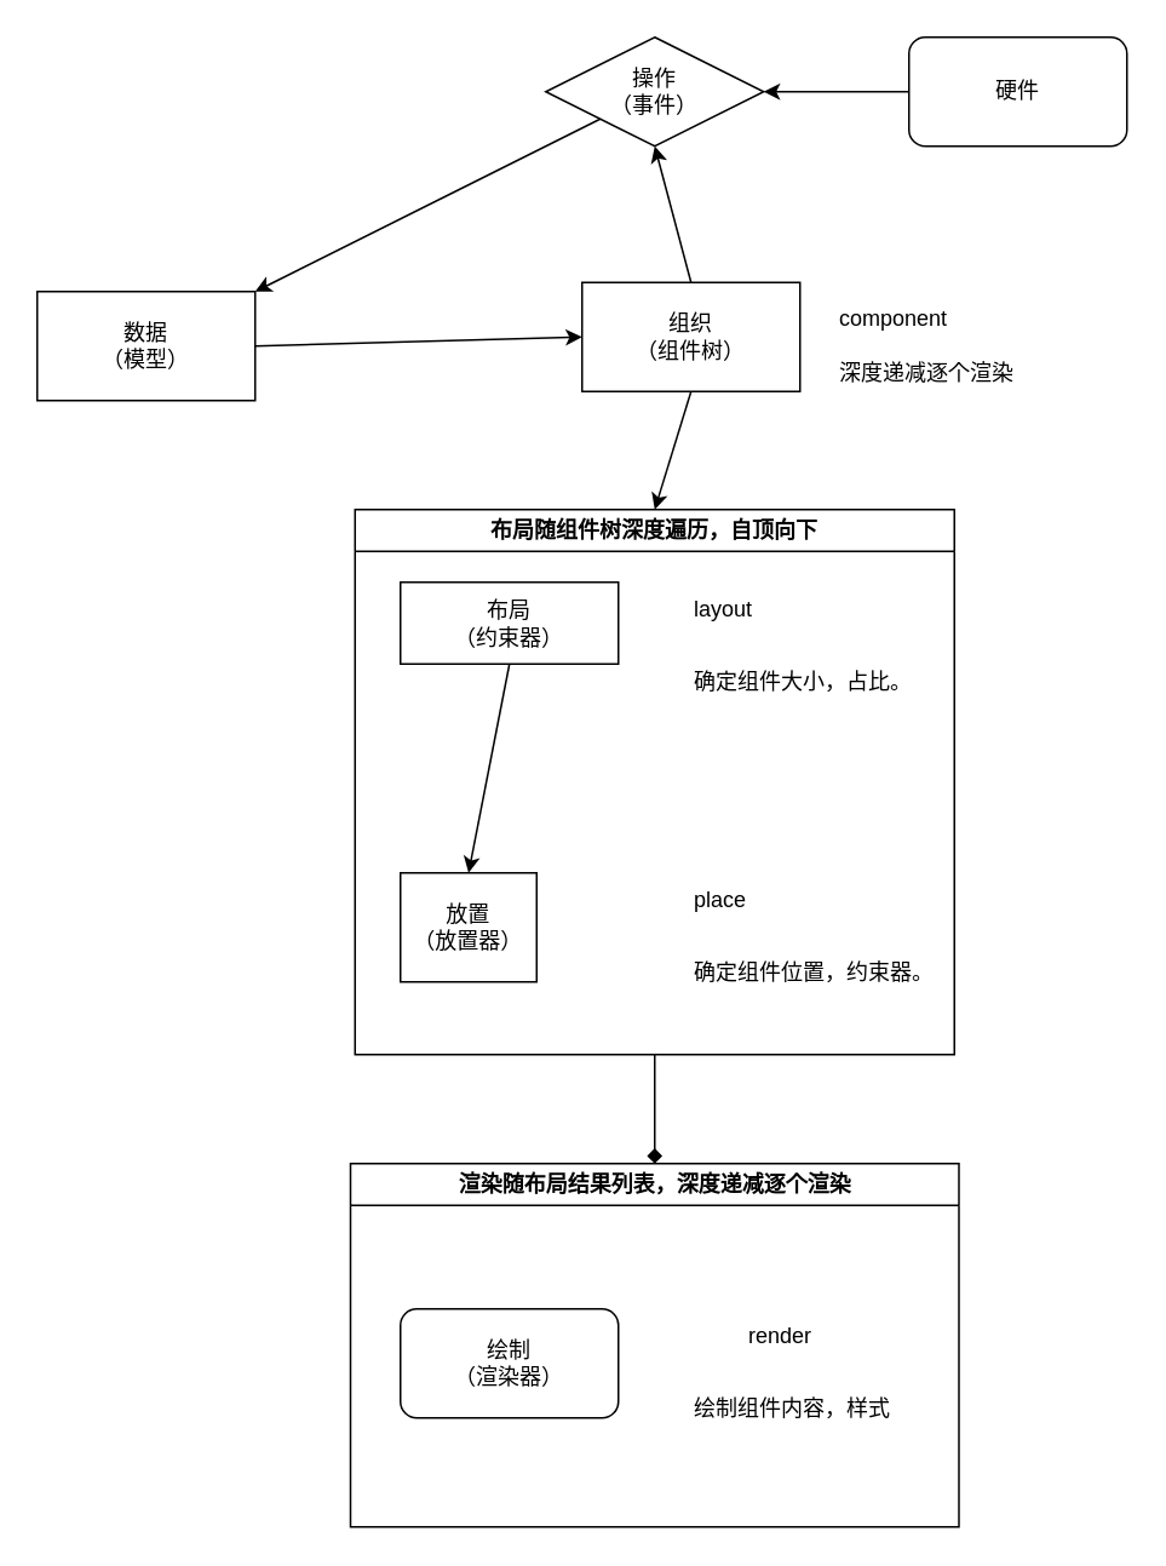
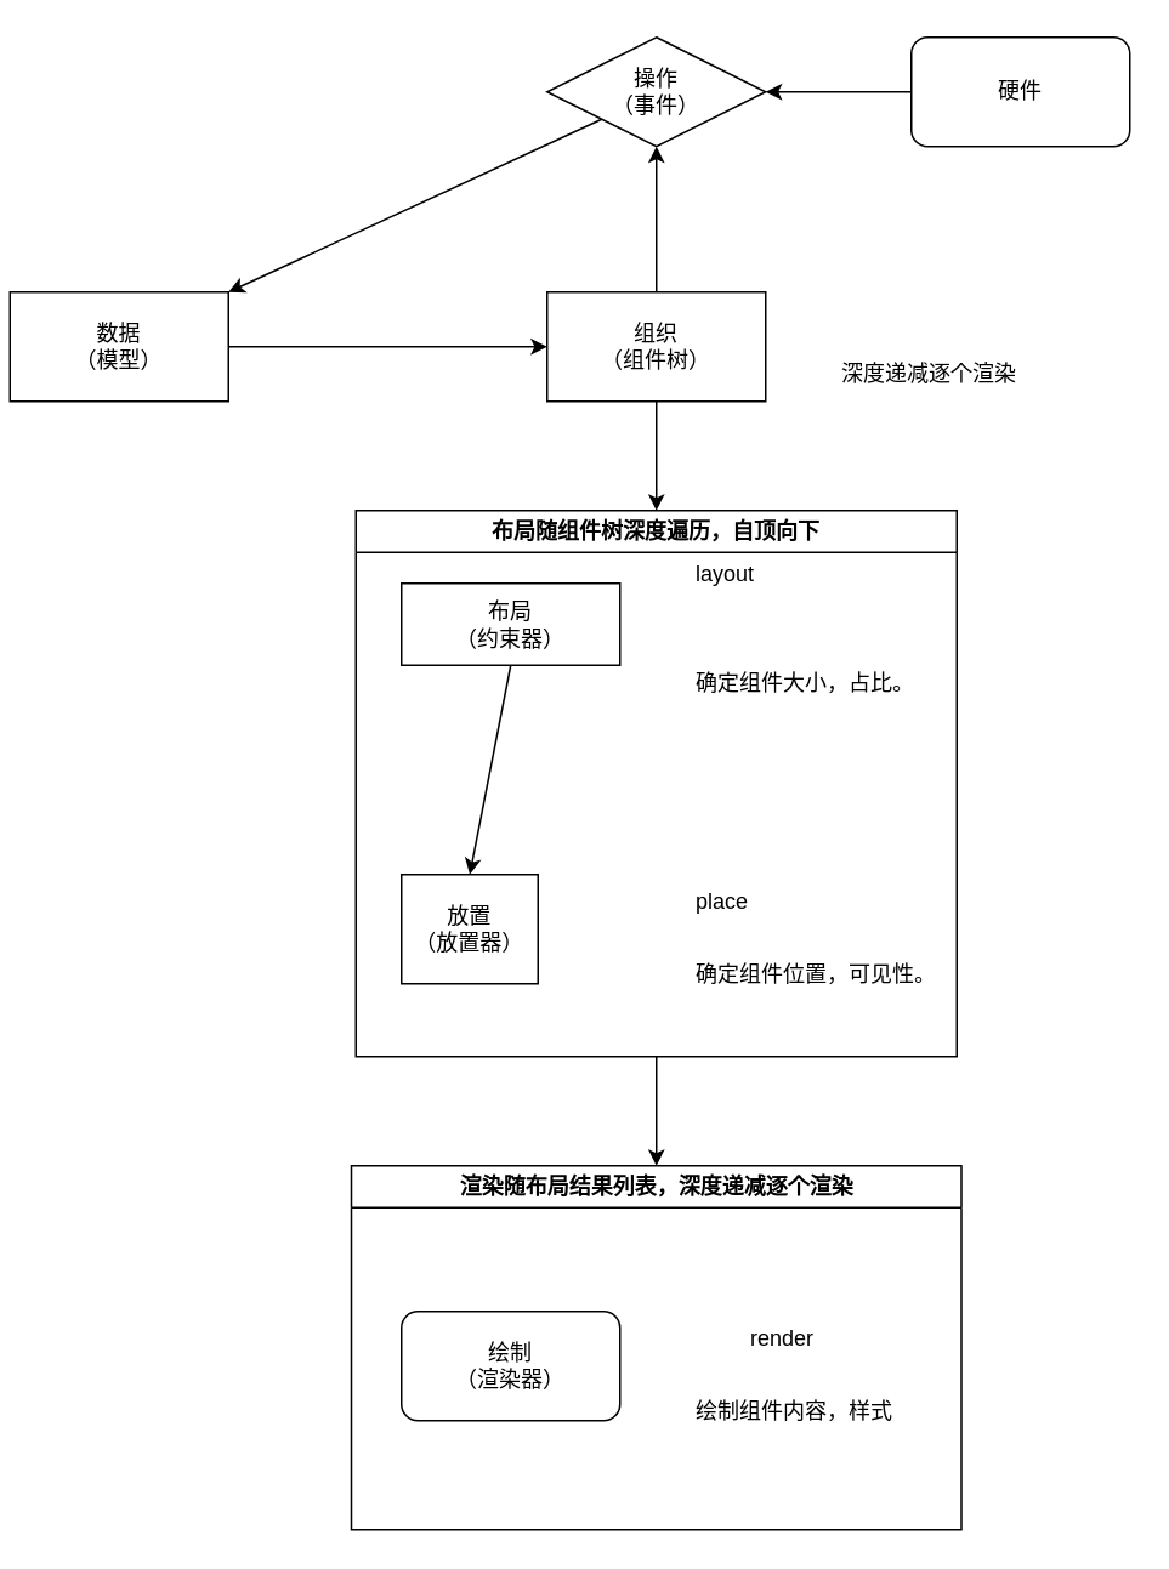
- <mxCell id="3" value="component" style="text;html=1;align=left;verticalAlign=middle;whiteSpace=wrap;rounded=0;" vertex="1" parent="1"><mxGeometry x="460" y="160" width="60" height="30" as="geometry" /></mxCell>
- <mxCell id="2" value="组织&lt;div&gt;（组件树）&lt;/div&gt;" style="rounded=0;whiteSpace=wrap;html=1;" vertex="1" parent="1"><mxGeometry x="320" y="155" width="120" height="60" as="geometry" /></mxCell>
+ <mxCell id="2" value="组织&lt;div&gt;（组件树）&lt;/div&gt;" style="rounded=0;whiteSpace=wrap;html=1;" vertex="1" parent="1"><mxGeometry x="300" y="160" width="120" height="60" as="geometry" /></mxCell>
- <mxCell id="5" value="数据&lt;div&gt;（模型）&lt;/div&gt;" style="rounded=0;whiteSpace=wrap;html=1;" vertex="1" parent="1"><mxGeometry x="20" y="160" width="120" height="60" as="geometry" /></mxCell>
+ <mxCell id="5" value="数据&lt;div&gt;（模型）&lt;/div&gt;" style="rounded=0;whiteSpace=wrap;html=1;" vertex="1" parent="1"><mxGeometry x="5" y="160" width="120" height="60" as="geometry" /></mxCell>
- <mxCell id="17" value="layout" style="text;html=1;align=left;verticalAlign=middle;whiteSpace=wrap;rounded=0;labelPosition=center;verticalLabelPosition=middle;" vertex="1" parent="12"><mxGeometry x="185" y="40" width="60" height="30" as="geometry" /></mxCell>
+ <mxCell id="17" value="layout" style="text;html=1;align=left;verticalAlign=middle;whiteSpace=wrap;rounded=0;labelPosition=center;verticalLabelPosition=middle;" vertex="1" parent="12"><mxGeometry x="185" y="20" width="60" height="30" as="geometry" /></mxCell>
- <mxCell id="19" value="确定组件位置，约束器。" style="text;html=1;align=left;verticalAlign=middle;whiteSpace=wrap;rounded=0;" vertex="1" parent="12"><mxGeometry x="185" y="240" width="160" height="30" as="geometry" /></mxCell>
+ <mxCell id="19" value="确定组件位置，可见性。" style="text;html=1;align=left;verticalAlign=middle;whiteSpace=wrap;rounded=0;" vertex="1" parent="12"><mxGeometry x="185" y="240" width="160" height="30" as="geometry" /></mxCell>
- <mxCell id="25" value="" style="endArrow=diamond;html=1;rounded=0;entryX=0.5;entryY=0;entryDx=0;entryDy=0;exitX=0.5;exitY=1;exitDx=0;exitDy=0;" edge="1" parent="1" source="12" target="21"><mxGeometry width="50" height="50" relative="1" as="geometry"><mxPoint x="700" y="650" as="sourcePoint" /><mxPoint x="750" y="600" as="targetPoint" /></mxGeometry></mxCell>
+ <mxCell id="25" value="" style="endArrow=classic;html=1;rounded=0;entryX=0.5;entryY=0;entryDx=0;entryDy=0;exitX=0.5;exitY=1;exitDx=0;exitDy=0;" edge="1" parent="1" source="12" target="21"><mxGeometry width="50" height="50" relative="1" as="geometry"><mxPoint x="700" y="650" as="sourcePoint" /><mxPoint x="750" y="600" as="targetPoint" /></mxGeometry></mxCell>
